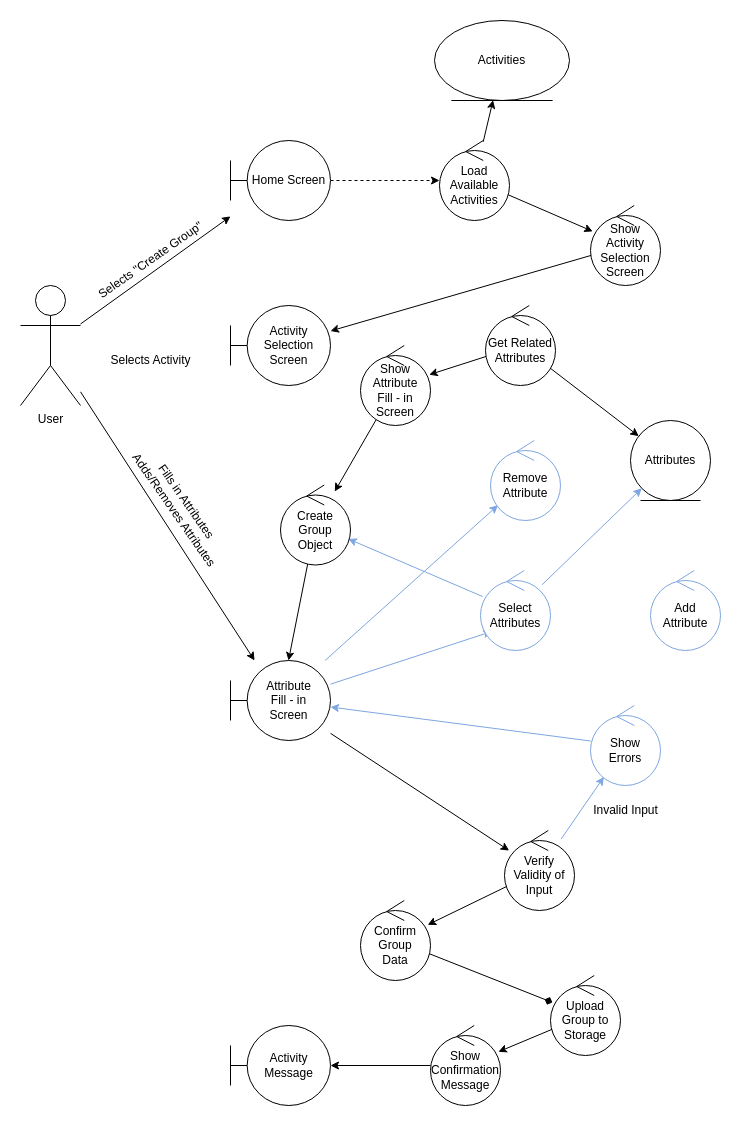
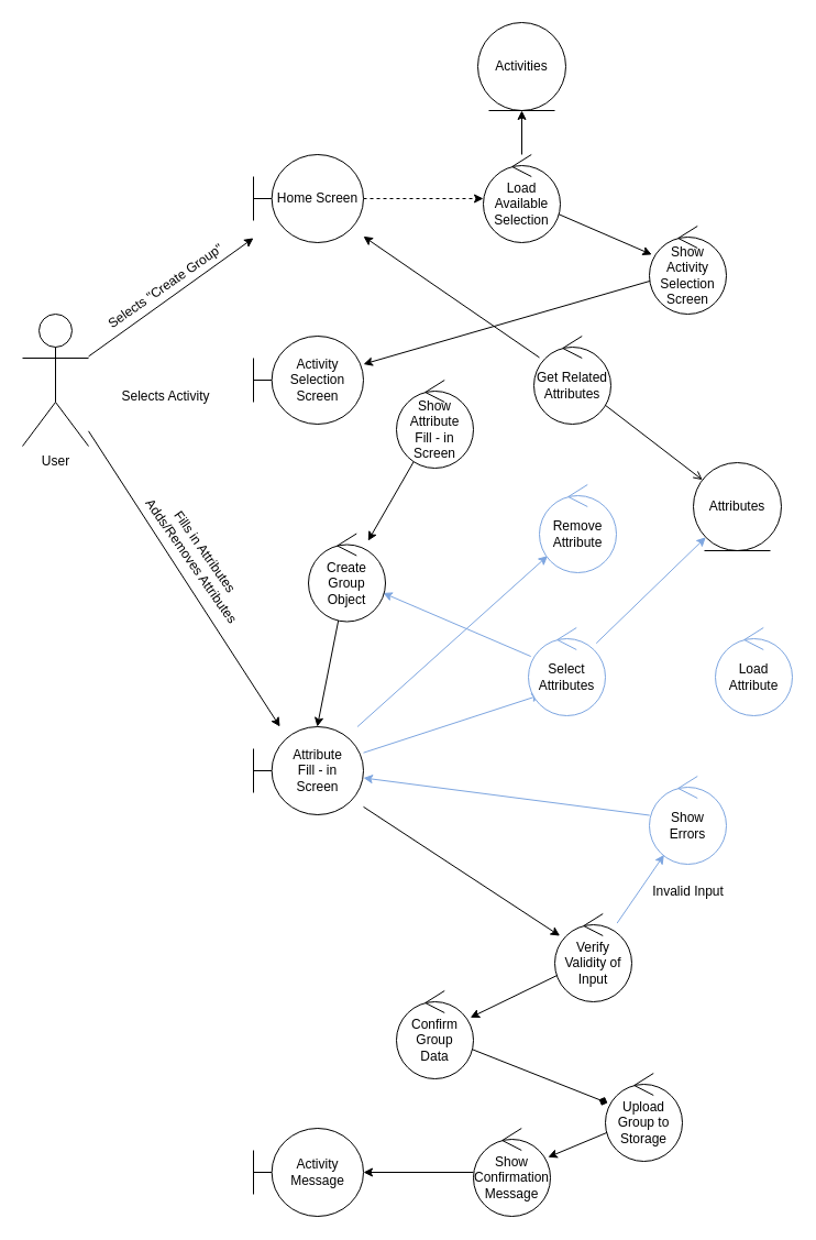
- <mxCell id="5" value="&lt;div&gt;Activities&lt;/div&gt;" style="ellipse;shape=umlEntity;whiteSpace=wrap;html=1;rounded=0;" parent="1" vertex="1"><mxGeometry x="434" y="20" width="135" height="80" as="geometry" /></mxCell>
+ <mxCell id="5" value="&lt;div&gt;Activities&lt;/div&gt;" style="ellipse;shape=umlEntity;whiteSpace=wrap;html=1;rounded=0;" parent="1" vertex="1"><mxGeometry x="434" y="20" width="80" height="80" as="geometry" /></mxCell>
- <mxCell id="28" value="&lt;div&gt;Load&lt;/div&gt;&lt;div&gt;Available&lt;/div&gt;&lt;div&gt;Activities&lt;br&gt;&lt;/div&gt;" style="ellipse;shape=umlControl;whiteSpace=wrap;html=1;rounded=0;" parent="1" vertex="1"><mxGeometry x="439" y="140" width="70" height="80" as="geometry" /></mxCell>
+ <mxCell id="28" value="&lt;div&gt;Load&lt;/div&gt;&lt;div&gt;Available&lt;/div&gt;&lt;div&gt;Selection&lt;br&gt;&lt;/div&gt;" style="ellipse;shape=umlControl;whiteSpace=wrap;html=1;rounded=0;" parent="1" vertex="1"><mxGeometry x="439" y="140" width="70" height="80" as="geometry" /></mxCell>
- <mxCell id="17" style="edgeStyle=none;orthogonalLoop=1;jettySize=auto;html=1;" parent="1" source="18" target="30" edge="1"><mxGeometry relative="1" as="geometry" /></mxCell>
+ <mxCell id="17" style="edgeStyle=none;orthogonalLoop=1;jettySize=auto;html=1;" parent="1" source="18" target="9" edge="1"><mxGeometry relative="1" as="geometry" /></mxCell>
- <mxCell id="16" style="edgeStyle=none;orthogonalLoop=1;jettySize=auto;html=1;" parent="1" source="18" target="15" edge="1"><mxGeometry relative="1" as="geometry" /></mxCell>
+ <mxCell id="16" style="edgeStyle=none;orthogonalLoop=1;jettySize=auto;html=1;endArrow=open;" parent="1" source="18" target="15" edge="1"><mxGeometry relative="1" as="geometry" /></mxCell>
- <mxCell id="37" value="&lt;div&gt;Add&lt;/div&gt;&lt;div&gt;Attribute&lt;br&gt;&lt;/div&gt;" style="ellipse;shape=umlControl;whiteSpace=wrap;html=1;rounded=0;strokeColor=#7EA6E0;" parent="1" vertex="1"><mxGeometry x="650" y="570" width="70" height="80" as="geometry" /></mxCell>
+ <mxCell id="37" value="&lt;div&gt;Load&lt;/div&gt;&lt;div&gt;Attribute&lt;br&gt;&lt;/div&gt;" style="ellipse;shape=umlControl;whiteSpace=wrap;html=1;rounded=0;strokeColor=#7EA6E0;" parent="1" vertex="1"><mxGeometry x="650" y="570" width="70" height="80" as="geometry" /></mxCell>
